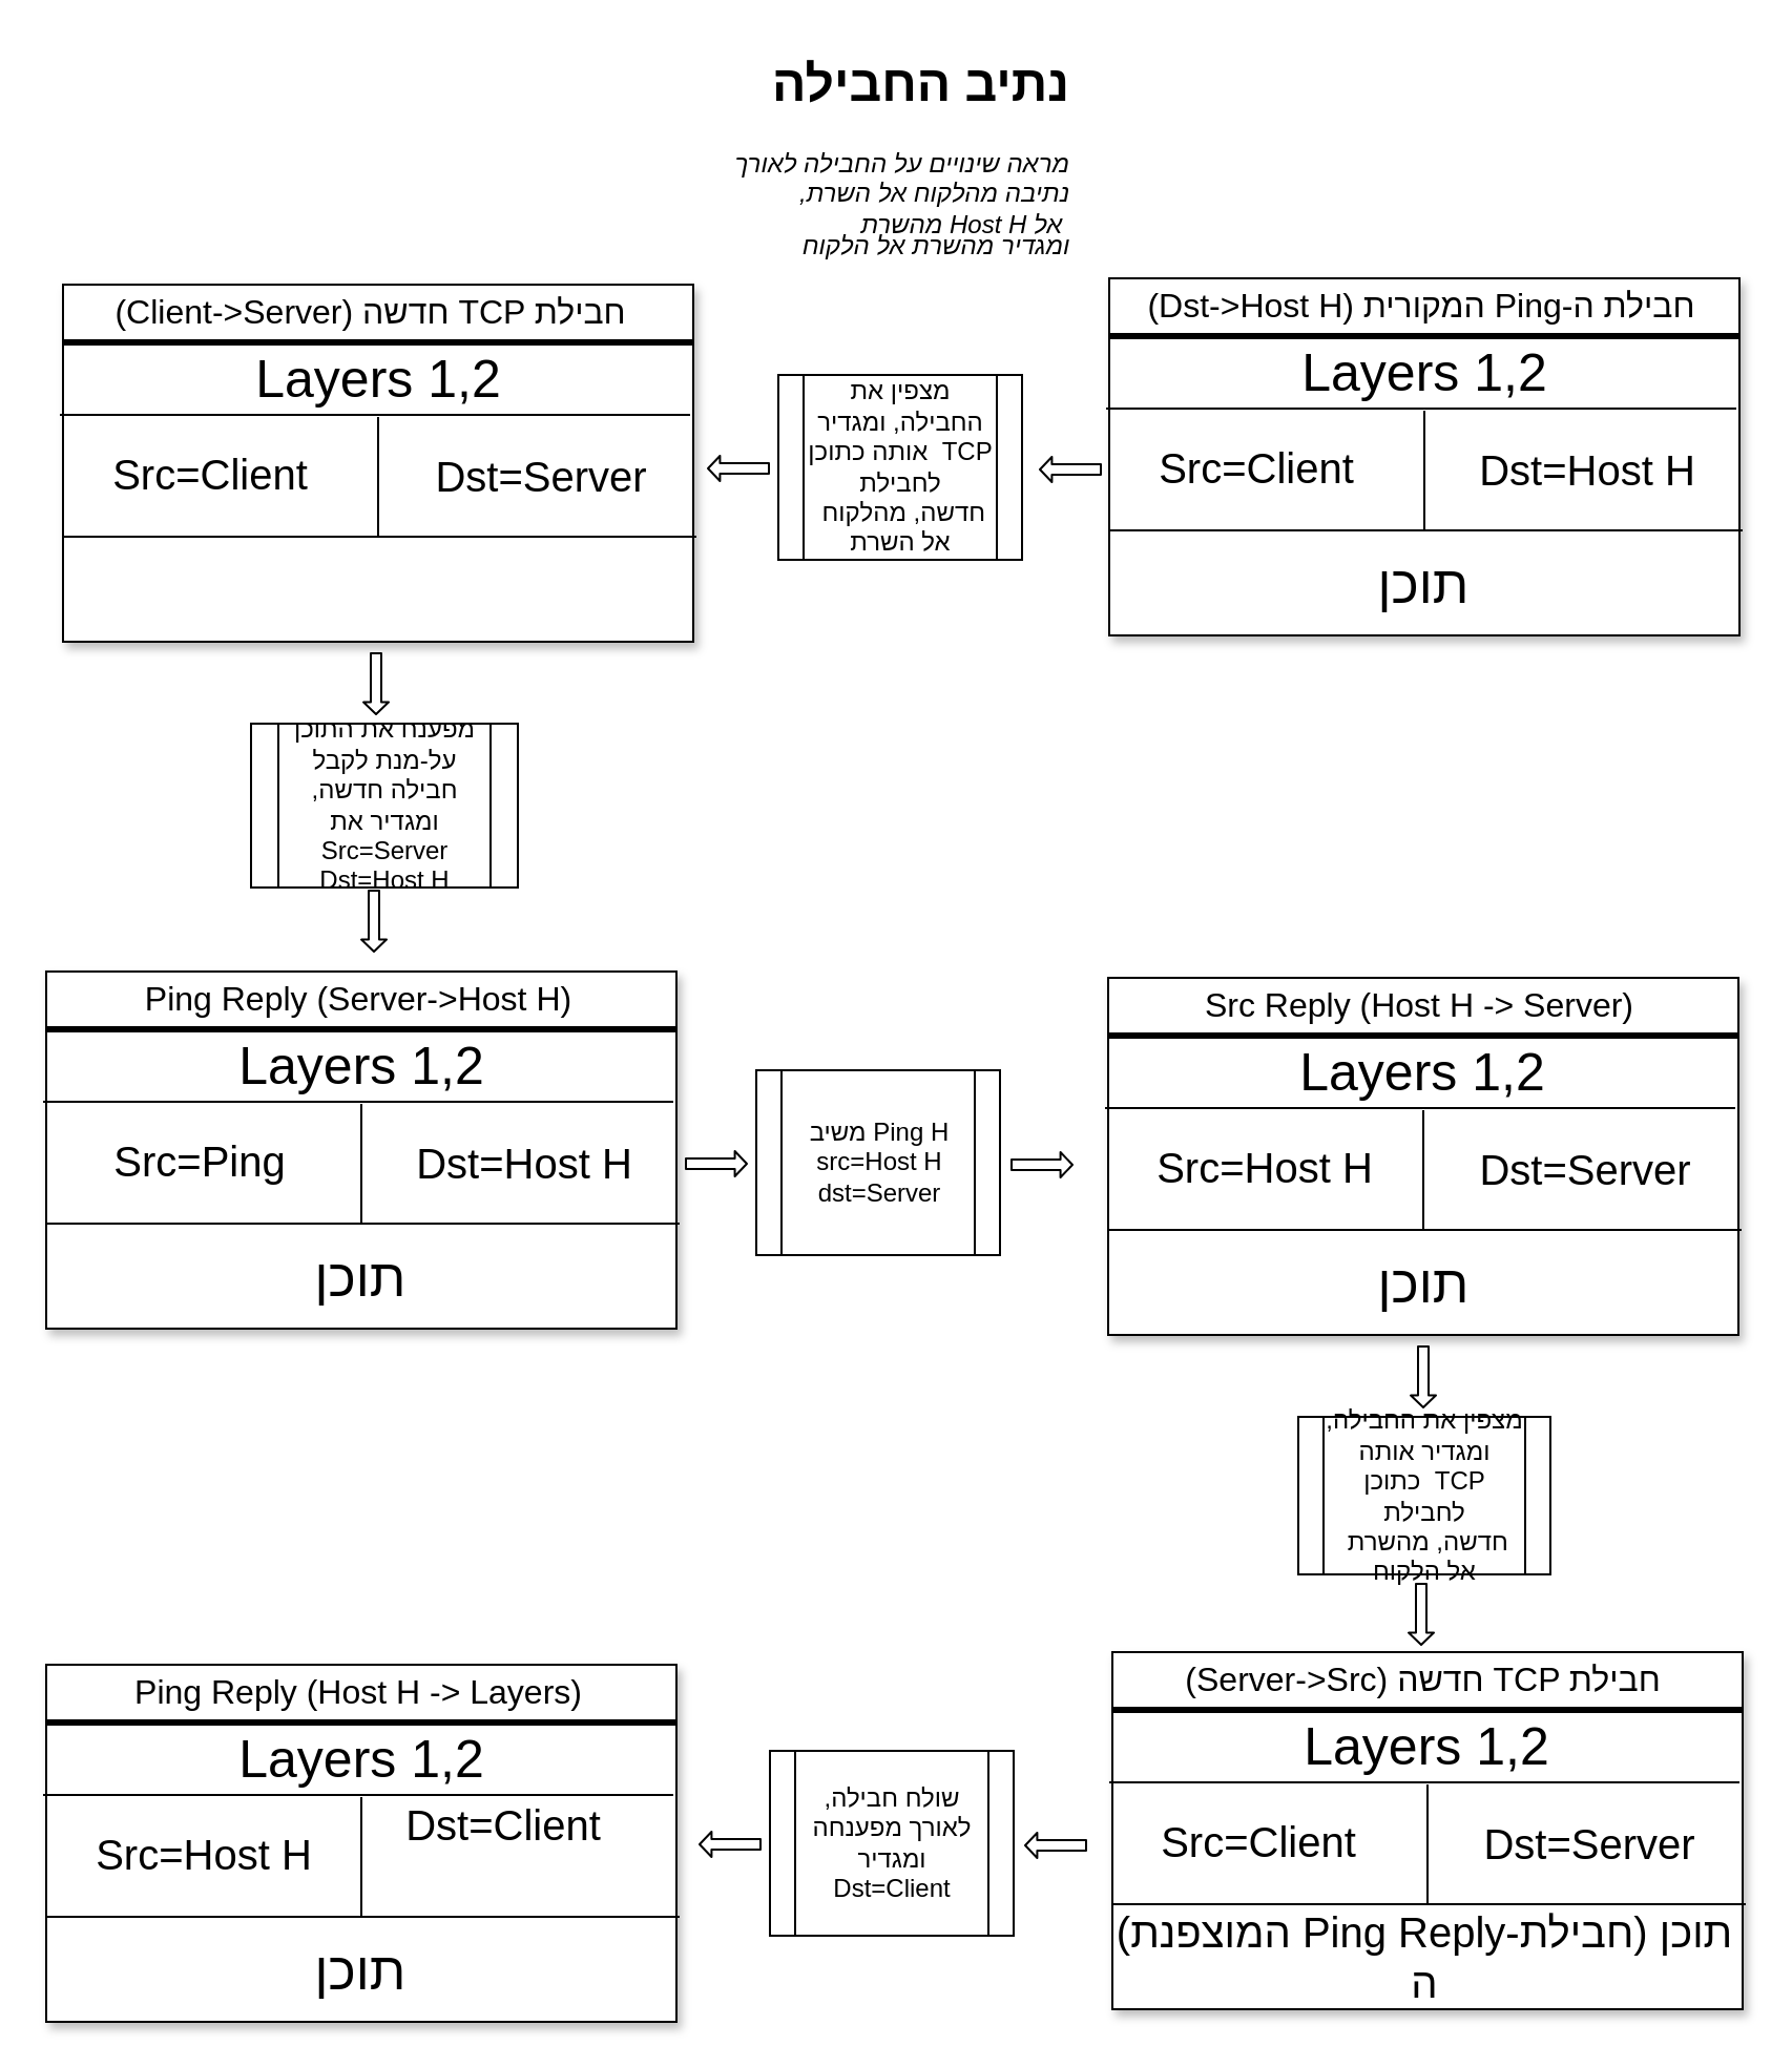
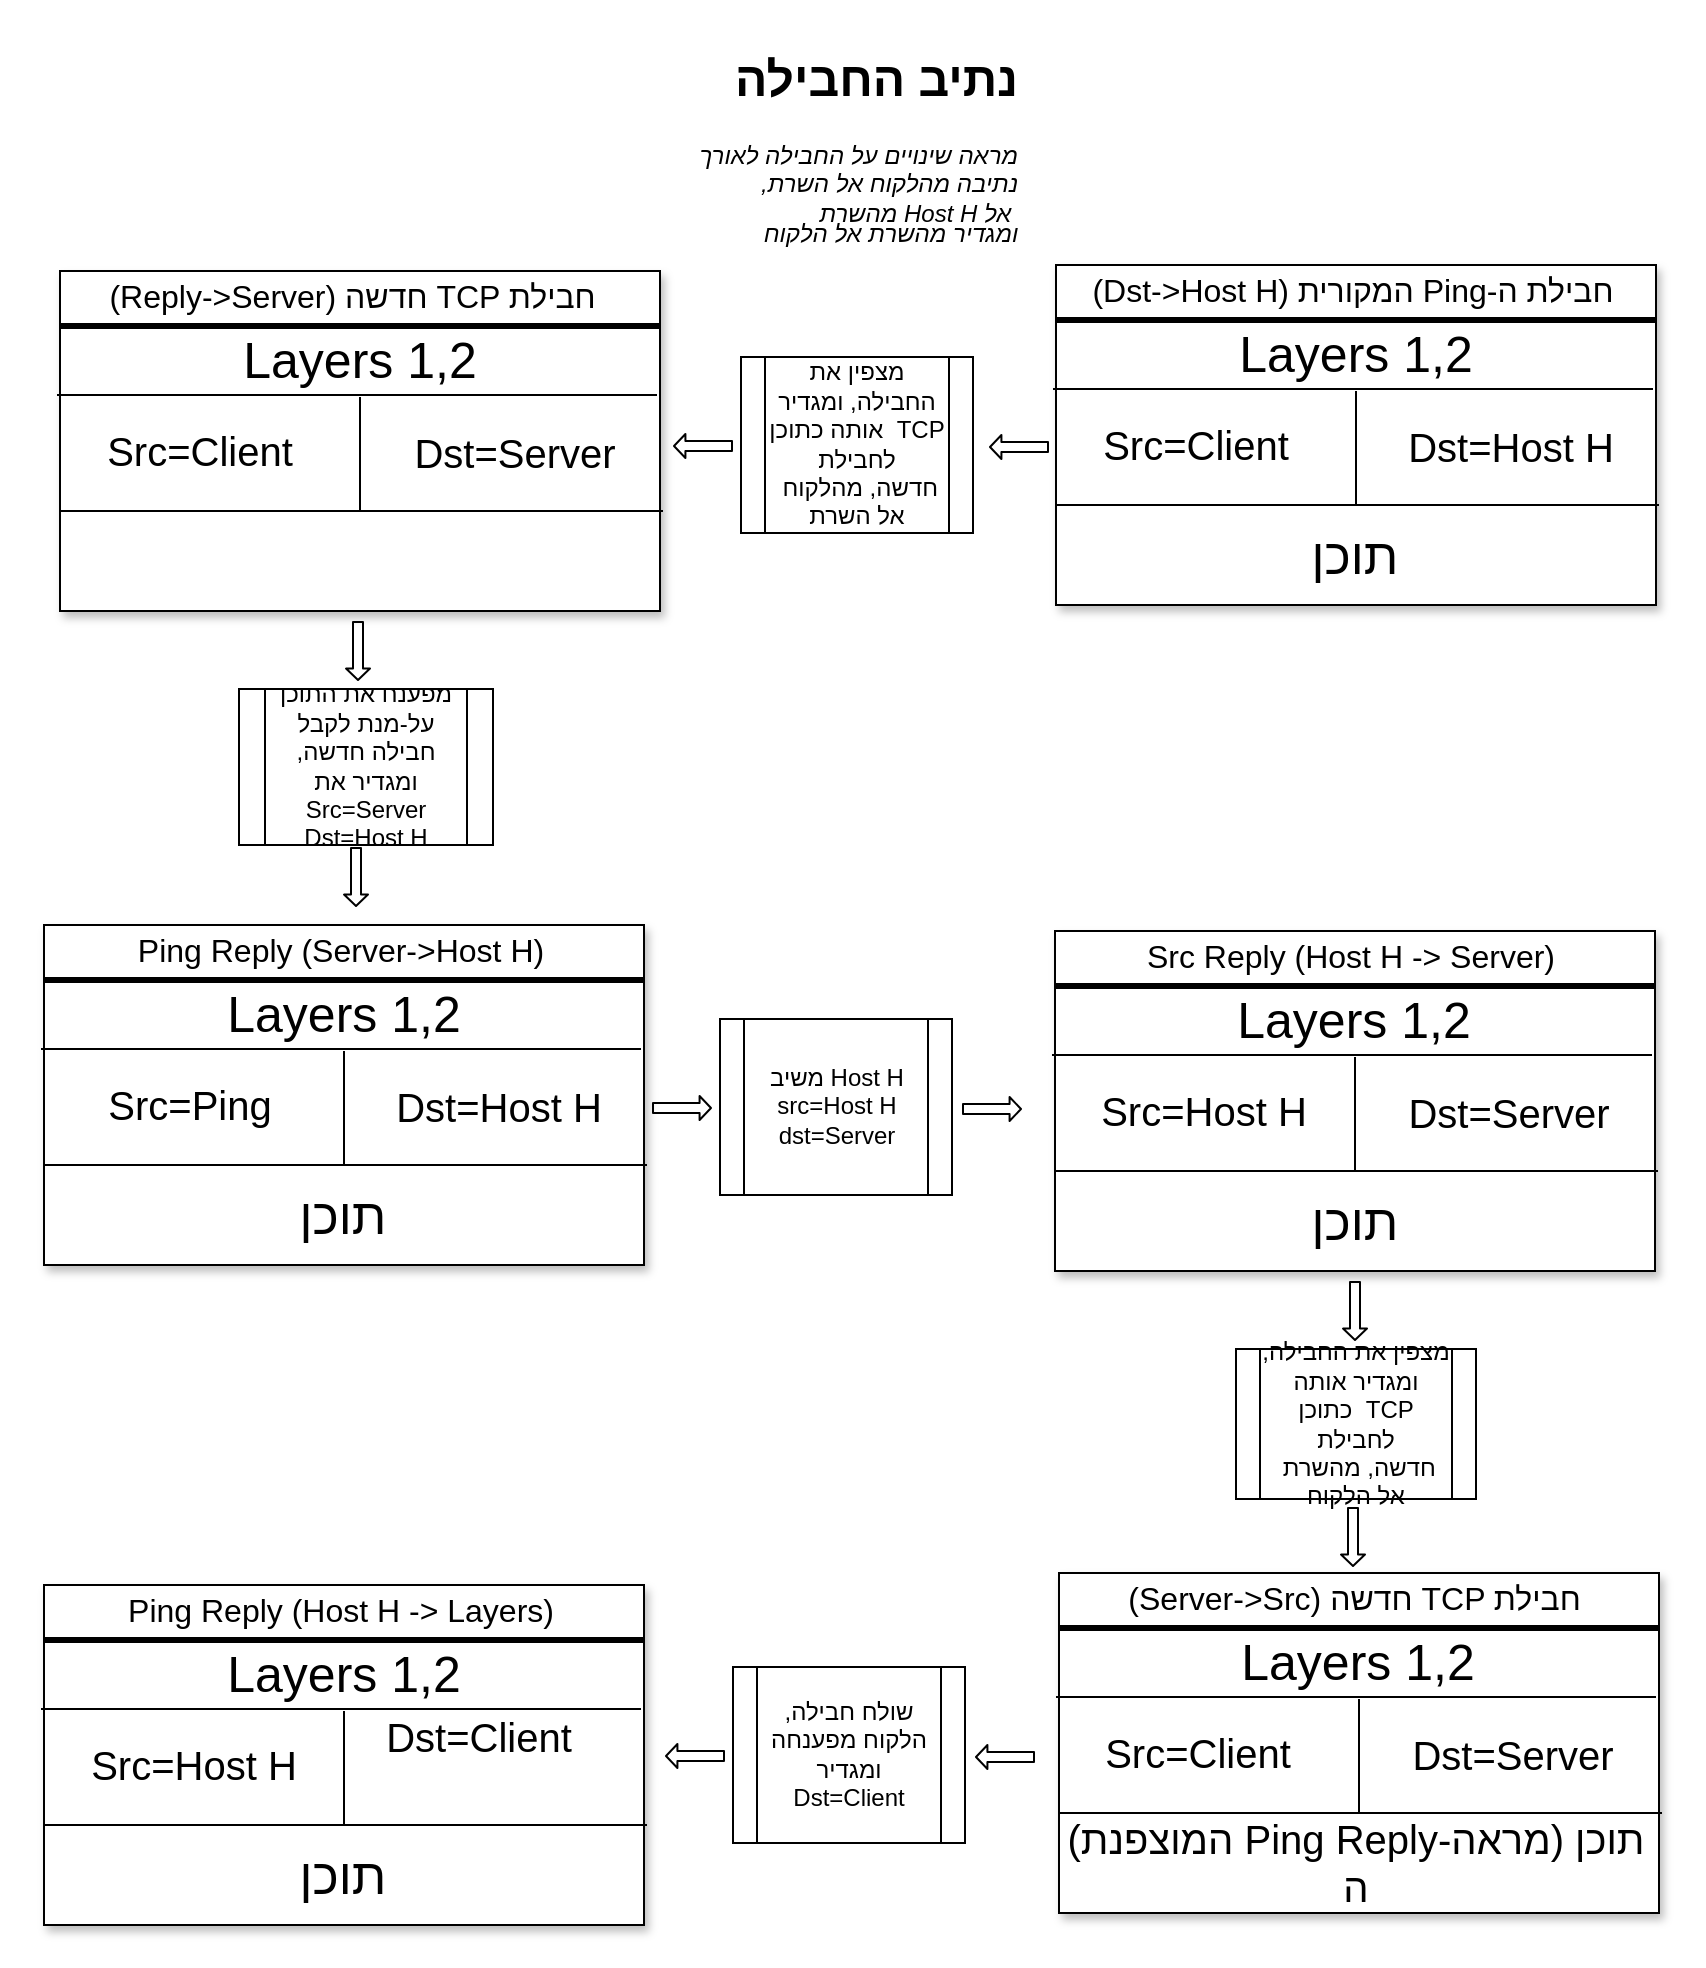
- <mxCell id="16" value="&lt;span style=&quot;font-size: 16px&quot;&gt;(Client-&amp;gt;Server) חדשה TCP חבילת&amp;nbsp;&lt;/span&gt;" style="text;html=1;strokeColor=none;fillColor=none;align=center;verticalAlign=middle;whiteSpace=wrap;rounded=0;shadow=1;glass=0;labelBackgroundColor=none;sketch=0;" parent="1" vertex="1"><mxGeometry x="28.5" y="138" width="299" height="20" as="geometry" /></mxCell>
+ <mxCell id="16" value="&lt;span style=&quot;font-size: 16px&quot;&gt;(Reply-&amp;gt;Server) חדשה TCP חבילת&amp;nbsp;&lt;/span&gt;" style="text;html=1;strokeColor=none;fillColor=none;align=center;verticalAlign=middle;whiteSpace=wrap;rounded=0;shadow=1;glass=0;labelBackgroundColor=none;sketch=0;" parent="1" vertex="1"><mxGeometry x="28.5" y="138" width="299" height="20" as="geometry" /></mxCell>
- <mxCell id="39" value="משיב&amp;nbsp;Ping H&lt;br&gt;src=Host H&lt;br&gt;dst=Server" style="shape=process;whiteSpace=wrap;html=1;backgroundOutline=1;" parent="1" vertex="1"><mxGeometry x="359.5" y="509" width="116" height="88" as="geometry" /></mxCell>
+ <mxCell id="39" value="משיב&amp;nbsp;Host H&lt;br&gt;src=Host H&lt;br&gt;dst=Server" style="shape=process;whiteSpace=wrap;html=1;backgroundOutline=1;" parent="1" vertex="1"><mxGeometry x="359.5" y="509" width="116" height="88" as="geometry" /></mxCell>
- <mxCell id="64" value="שולח חבילה, לאורך מפענחה ומגדיר&lt;br&gt;Dst=Client" style="shape=process;whiteSpace=wrap;html=1;backgroundOutline=1;" parent="1" vertex="1"><mxGeometry x="366" y="833" width="116" height="88" as="geometry" /></mxCell>
+ <mxCell id="64" value="שולח חבילה, הלקוח מפענחה ומגדיר&lt;br&gt;Dst=Client" style="shape=process;whiteSpace=wrap;html=1;backgroundOutline=1;" parent="1" vertex="1"><mxGeometry x="366" y="833" width="116" height="88" as="geometry" /></mxCell>
- <mxCell id="61" value="&lt;font style=&quot;font-size: 20px&quot;&gt;(המוצפנת Ping Reply-תוכן (חבילת ה&lt;/font&gt;" style="text;html=1;strokeColor=none;fillColor=none;align=center;verticalAlign=middle;whiteSpace=wrap;rounded=0;" parent="1" vertex="1"><mxGeometry x="526.5" y="911" width="301.5" height="40" as="geometry" /></mxCell>
+ <mxCell id="61" value="&lt;font style=&quot;font-size: 20px&quot;&gt;(המוצפנת Ping Reply-תוכן (מראה ה&lt;/font&gt;" style="text;html=1;strokeColor=none;fillColor=none;align=center;verticalAlign=middle;whiteSpace=wrap;rounded=0;" parent="1" vertex="1"><mxGeometry x="526.5" y="911" width="301.5" height="40" as="geometry" /></mxCell>
